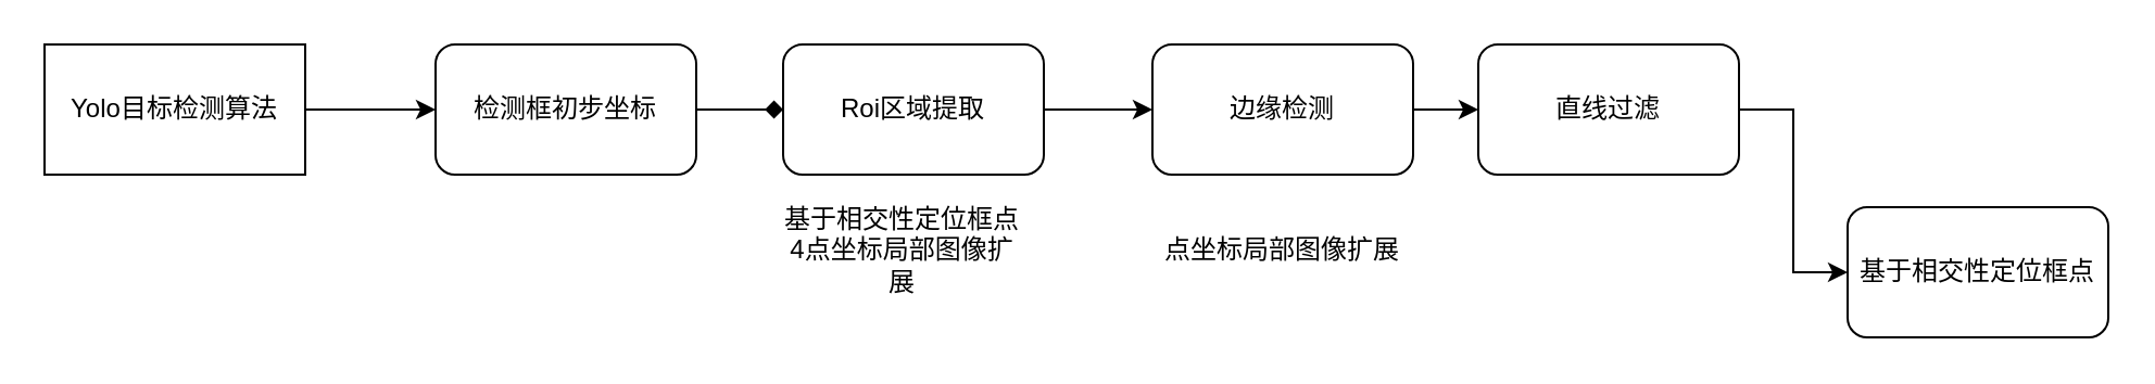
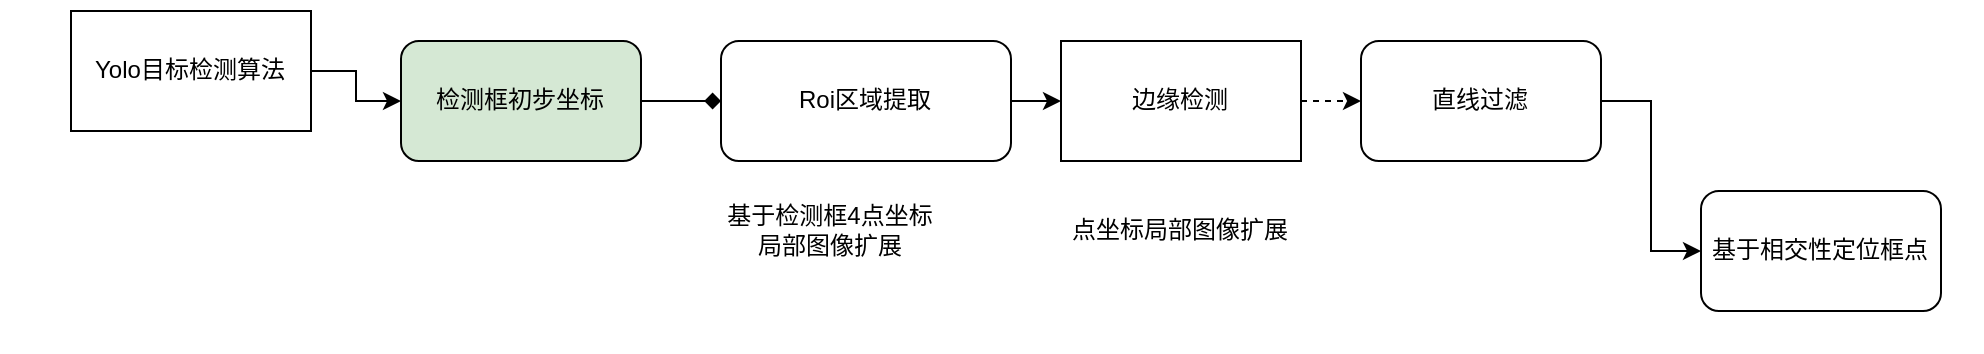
- <mxCell id="3" value="Yolo目标检测算法" style="rounded=0;whiteSpace=wrap;html=1;" vertex="1" parent="1"><mxGeometry x="20" y="20" width="120" height="60" as="geometry" /></mxCell>
+ <mxCell id="3" value="Yolo目标检测算法" style="rounded=0;whiteSpace=wrap;html=1;" vertex="1" parent="1"><mxGeometry x="35" y="5" width="120" height="60" as="geometry" /></mxCell>
- <mxCell id="5" value="检测框初步坐标" style="rounded=1;whiteSpace=wrap;html=1;" vertex="1" parent="1"><mxGeometry x="200" y="20" width="120" height="60" as="geometry" /></mxCell>
+ <mxCell id="5" value="检测框初步坐标" style="rounded=1;whiteSpace=wrap;html=1;fillColor=#d5e8d4;" vertex="1" parent="1"><mxGeometry x="200" y="20" width="120" height="60" as="geometry" /></mxCell>
- <mxCell id="7" value="Roi区域提取" style="rounded=1;whiteSpace=wrap;html=1;" vertex="1" parent="1"><mxGeometry x="360" y="20" width="120" height="60" as="geometry" /></mxCell>
+ <mxCell id="7" value="Roi区域提取" style="rounded=1;whiteSpace=wrap;html=1;" vertex="1" parent="1"><mxGeometry x="360" y="20" width="145" height="60" as="geometry" /></mxCell>
- <mxCell id="9" value="边缘检测" style="rounded=1;whiteSpace=wrap;html=1;" vertex="1" parent="1"><mxGeometry x="530" y="20" width="120" height="60" as="geometry" /></mxCell>
+ <mxCell id="9" value="边缘检测" style="whiteSpace=wrap;html=1;rounded=0;" vertex="1" parent="1"><mxGeometry x="530" y="20" width="120" height="60" as="geometry" /></mxCell>
- <mxCell id="8" style="edgeStyle=orthogonalEdgeStyle;rounded=0;orthogonalLoop=1;jettySize=auto;html=1;exitX=1;exitY=0.5;exitDx=0;exitDy=0;entryX=0;entryY=0.5;entryDx=0;entryDy=0;" edge="1" parent="1" source="9" target="11"><mxGeometry relative="1" as="geometry" /></mxCell>
+ <mxCell id="8" style="edgeStyle=orthogonalEdgeStyle;rounded=0;orthogonalLoop=1;jettySize=auto;html=1;exitX=1;exitY=0.5;exitDx=0;exitDy=0;entryX=0;entryY=0.5;entryDx=0;entryDy=0;dashed=1;" edge="1" parent="1" source="9" target="11"><mxGeometry relative="1" as="geometry" /></mxCell>
- <mxCell id="13" value="基于相交性定位框点4点坐标局部图像扩展" style="text;html=1;strokeColor=none;fillColor=none;align=center;verticalAlign=middle;whiteSpace=wrap;rounded=0;" vertex="1" parent="1"><mxGeometry x="360" y="90" width="110" height="50" as="geometry" /></mxCell>
+ <mxCell id="13" value="基于检测框4点坐标局部图像扩展" style="text;html=1;strokeColor=none;fillColor=none;align=center;verticalAlign=middle;whiteSpace=wrap;rounded=0;" vertex="1" parent="1"><mxGeometry x="360" y="90" width="110" height="50" as="geometry" /></mxCell>
